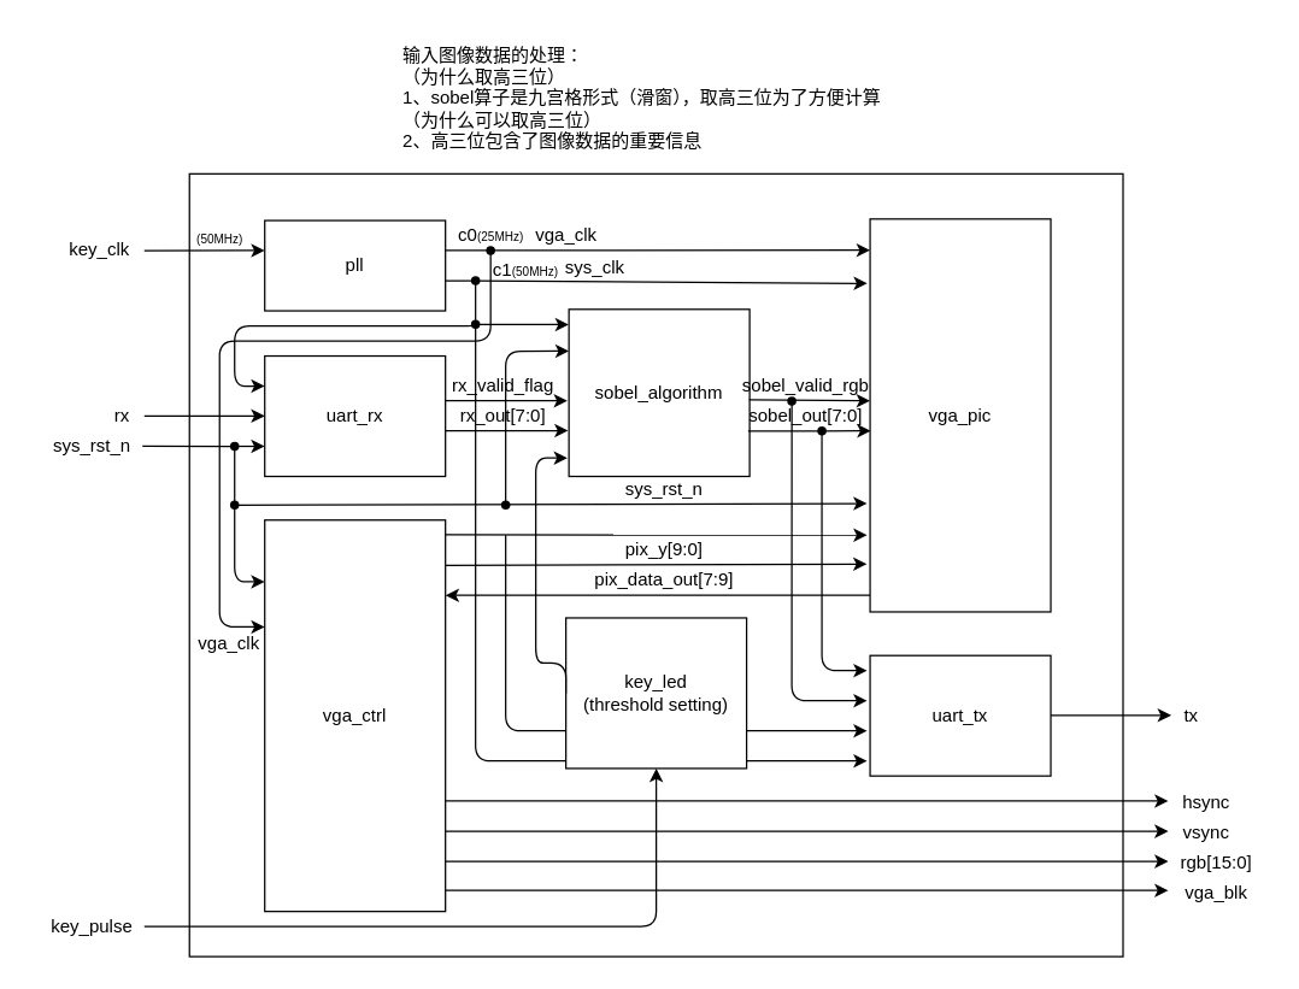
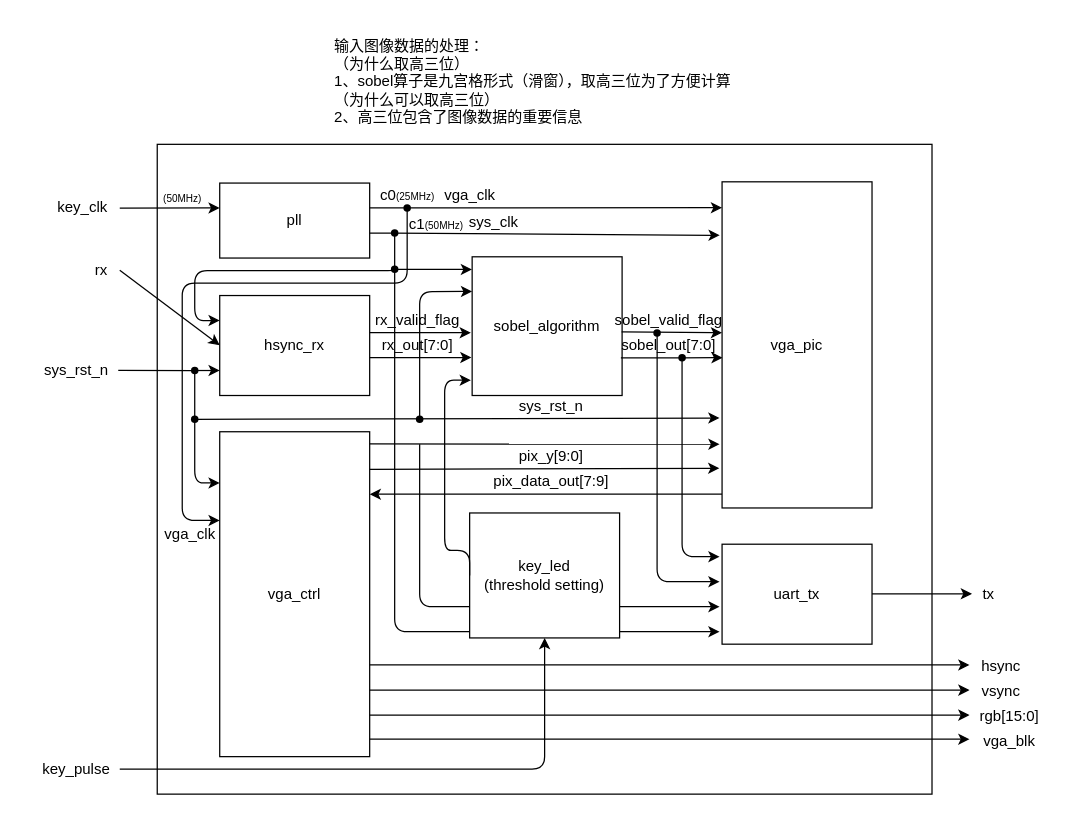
- <mxCell id="74" value="sobel_valid_rgb" style="text;html=1;align=center;verticalAlign=middle;resizable=0;points=[];autosize=1;strokeColor=none;fillColor=none;" parent="1" vertex="1"><mxGeometry x="479" y="241" width="110" height="30" as="geometry" /></mxCell>
+ <mxCell id="74" value="sobel_valid_flag" style="text;html=1;align=center;verticalAlign=middle;resizable=0;points=[];autosize=1;strokeColor=none;fillColor=none;" parent="1" vertex="1"><mxGeometry x="479" y="241" width="110" height="30" as="geometry" /></mxCell>
- <mxCell id="18" value="rx" style="text;html=1;align=center;verticalAlign=middle;resizable=0;points=[];autosize=1;strokeColor=none;fillColor=none;" parent="1" vertex="1"><mxGeometry x="65" y="266" width="30" height="20" as="geometry" /></mxCell>
+ <mxCell id="18" value="rx" style="text;html=1;align=center;verticalAlign=middle;resizable=0;points=[];autosize=1;strokeColor=none;fillColor=none;" parent="1" vertex="1"><mxGeometry x="65" y="206" width="30" height="20" as="geometry" /></mxCell>
- <mxCell id="5" value="uart_rx" style="rounded=0;whiteSpace=wrap;html=1;" parent="1" vertex="1"><mxGeometry x="175" y="236" width="120" height="80" as="geometry" /></mxCell>
+ <mxCell id="5" value="hsync_rx" style="rounded=0;whiteSpace=wrap;html=1;" parent="1" vertex="1"><mxGeometry x="175" y="236" width="120" height="80" as="geometry" /></mxCell>
